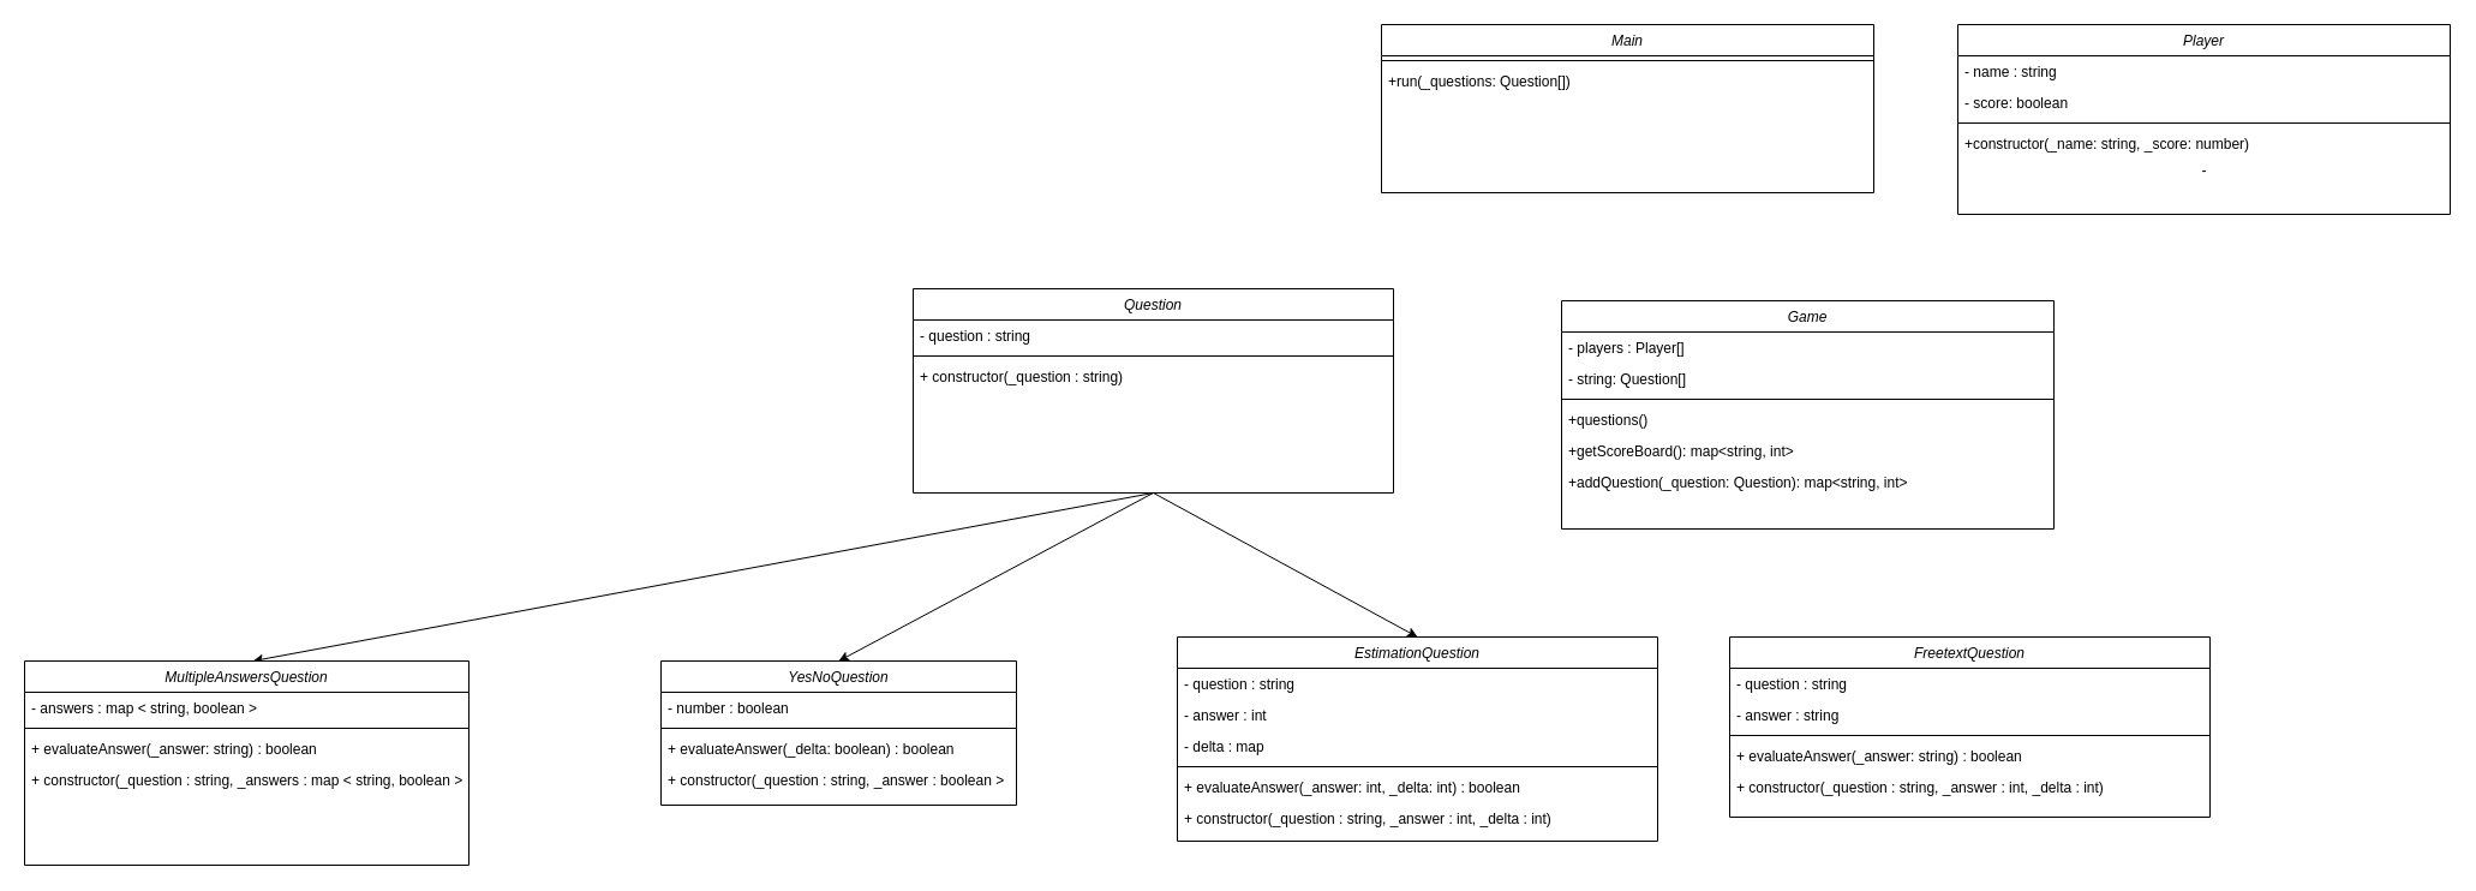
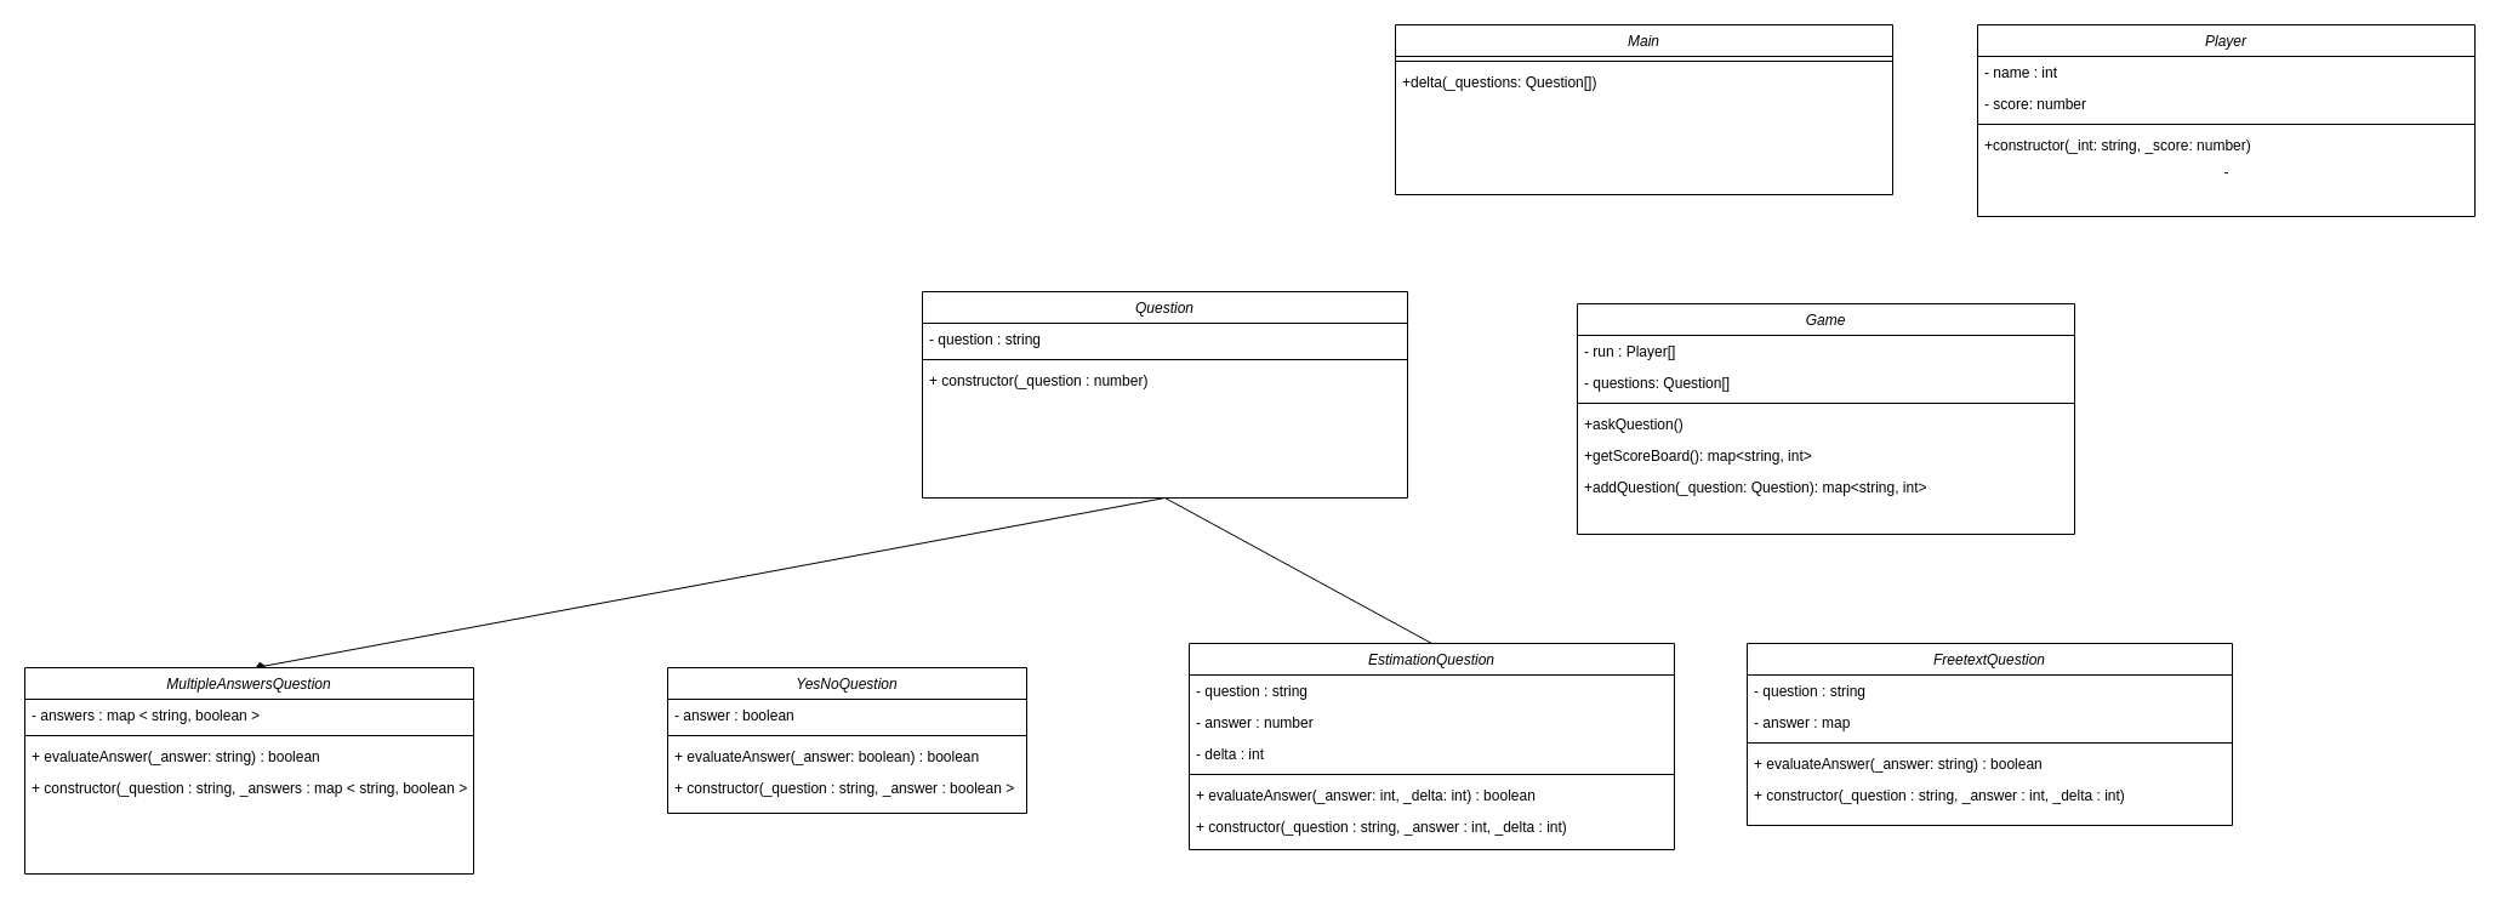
- <mxCell id="40" value="- name : string&#10;" style="text;align=left;verticalAlign=top;spacingLeft=4;spacingRight=4;overflow=hidden;rotatable=0;points=[[0,0.5],[1,0.5]];portConstraint=eastwest;" vertex="1" parent="39"><mxGeometry y="26" width="410" height="26" as="geometry" /></mxCell>
+ <mxCell id="40" value="- name : int&#10;" style="text;align=left;verticalAlign=top;spacingLeft=4;spacingRight=4;overflow=hidden;rotatable=0;points=[[0,0.5],[1,0.5]];portConstraint=eastwest;" vertex="1" parent="39"><mxGeometry y="26" width="410" height="26" as="geometry" /></mxCell>
- <mxCell id="47" value="+run(_questions: Question[])" style="text;align=left;verticalAlign=top;spacingLeft=4;spacingRight=4;overflow=hidden;rotatable=0;points=[[0,0.5],[1,0.5]];portConstraint=eastwest;" vertex="1" parent="45"><mxGeometry y="34" width="410" height="26" as="geometry" /></mxCell>
+ <mxCell id="47" value="+delta(_questions: Question[])" style="text;align=left;verticalAlign=top;spacingLeft=4;spacingRight=4;overflow=hidden;rotatable=0;points=[[0,0.5],[1,0.5]];portConstraint=eastwest;" vertex="1" parent="45"><mxGeometry y="34" width="410" height="26" as="geometry" /></mxCell>
- <mxCell id="41" value="- score: boolean&#10;&#10;" style="text;align=left;verticalAlign=top;spacingLeft=4;spacingRight=4;overflow=hidden;rotatable=0;points=[[0,0.5],[1,0.5]];portConstraint=eastwest;" vertex="1" parent="39"><mxGeometry y="52" width="410" height="26" as="geometry" /></mxCell>
+ <mxCell id="41" value="- score: number&#10;&#10;" style="text;align=left;verticalAlign=top;spacingLeft=4;spacingRight=4;overflow=hidden;rotatable=0;points=[[0,0.5],[1,0.5]];portConstraint=eastwest;" vertex="1" parent="39"><mxGeometry y="52" width="410" height="26" as="geometry" /></mxCell>
- <mxCell id="43" value="+constructor(_name: string, _score: number)" style="text;align=left;verticalAlign=top;spacingLeft=4;spacingRight=4;overflow=hidden;rotatable=0;points=[[0,0.5],[1,0.5]];portConstraint=eastwest;" vertex="1" parent="39"><mxGeometry y="86" width="410" height="26" as="geometry" /></mxCell>
+ <mxCell id="43" value="+constructor(_int: string, _score: number)" style="text;align=left;verticalAlign=top;spacingLeft=4;spacingRight=4;overflow=hidden;rotatable=0;points=[[0,0.5],[1,0.5]];portConstraint=eastwest;" vertex="1" parent="39"><mxGeometry y="86" width="410" height="26" as="geometry" /></mxCell>
- <mxCell id="33" value="- players : Player[]&#10;" style="text;align=left;verticalAlign=top;spacingLeft=4;spacingRight=4;overflow=hidden;rotatable=0;points=[[0,0.5],[1,0.5]];portConstraint=eastwest;" vertex="1" parent="32"><mxGeometry y="26" width="410" height="26" as="geometry" /></mxCell>
+ <mxCell id="33" value="- run : Player[]&#10;" style="text;align=left;verticalAlign=top;spacingLeft=4;spacingRight=4;overflow=hidden;rotatable=0;points=[[0,0.5],[1,0.5]];portConstraint=eastwest;" vertex="1" parent="32"><mxGeometry y="26" width="410" height="26" as="geometry" /></mxCell>
- <mxCell id="26" value="+ constructor(_question : string) " style="text;align=left;verticalAlign=top;spacingLeft=4;spacingRight=4;overflow=hidden;rotatable=0;points=[[0,0.5],[1,0.5]];portConstraint=eastwest;" vertex="1" parent="23"><mxGeometry y="60" width="400" height="26" as="geometry" /></mxCell>
+ <mxCell id="26" value="+ constructor(_question : number) " style="text;align=left;verticalAlign=top;spacingLeft=4;spacingRight=4;overflow=hidden;rotatable=0;points=[[0,0.5],[1,0.5]];portConstraint=eastwest;" vertex="1" parent="23"><mxGeometry y="60" width="400" height="26" as="geometry" /></mxCell>
- <mxCell id="34" value="- string: Question[]&#10;&#10;" style="text;align=left;verticalAlign=top;spacingLeft=4;spacingRight=4;overflow=hidden;rotatable=0;points=[[0,0.5],[1,0.5]];portConstraint=eastwest;" vertex="1" parent="32"><mxGeometry y="52" width="410" height="26" as="geometry" /></mxCell>
+ <mxCell id="34" value="- questions: Question[]&#10;&#10;" style="text;align=left;verticalAlign=top;spacingLeft=4;spacingRight=4;overflow=hidden;rotatable=0;points=[[0,0.5],[1,0.5]];portConstraint=eastwest;" vertex="1" parent="32"><mxGeometry y="52" width="410" height="26" as="geometry" /></mxCell>
- <mxCell id="36" value="+questions()" style="text;align=left;verticalAlign=top;spacingLeft=4;spacingRight=4;overflow=hidden;rotatable=0;points=[[0,0.5],[1,0.5]];portConstraint=eastwest;" vertex="1" parent="32"><mxGeometry y="86" width="410" height="26" as="geometry" /></mxCell>
+ <mxCell id="36" value="+askQuestion()" style="text;align=left;verticalAlign=top;spacingLeft=4;spacingRight=4;overflow=hidden;rotatable=0;points=[[0,0.5],[1,0.5]];portConstraint=eastwest;" vertex="1" parent="32"><mxGeometry y="86" width="410" height="26" as="geometry" /></mxCell>
- <mxCell id="2" value="" style="endArrow=classic;html=1;exitX=0.5;exitY=1;exitDx=0;exitDy=0;entryX=0.5;entryY=0;entryDx=0;entryDy=0;" edge="1" parent="1" source="23" target="27"><mxGeometry width="50" height="50" relative="1" as="geometry"><mxPoint x="210" y="540" as="sourcePoint" /><mxPoint x="260" y="490" as="targetPoint" /></mxGeometry></mxCell>
- <mxCell id="22" style="rounded=0;orthogonalLoop=1;jettySize=auto;html=1;exitX=0.5;exitY=1;exitDx=0;exitDy=0;entryX=0.5;entryY=0;entryDx=0;entryDy=0;" edge="1" parent="1" source="23" target="9"><mxGeometry relative="1" as="geometry" /></mxCell>
+ <mxCell id="22" style="rounded=0;orthogonalLoop=1;jettySize=auto;html=1;exitX=0.5;exitY=1;exitDx=0;exitDy=0;entryX=0.5;entryY=0;entryDx=0;entryDy=0;endArrow=none;" edge="1" parent="1" source="23" target="9"><mxGeometry relative="1" as="geometry" /></mxCell>
- <mxCell id="3" value="" style="endArrow=classic;html=1;entryX=0.514;entryY=0;entryDx=0;entryDy=0;entryPerimeter=0;exitX=0.5;exitY=1;exitDx=0;exitDy=0;" edge="1" parent="1" source="23" target="4"><mxGeometry width="50" height="50" relative="1" as="geometry"><mxPoint x="340" y="440" as="sourcePoint" /><mxPoint x="260" y="490" as="targetPoint" /></mxGeometry></mxCell>
+ <mxCell id="3" value="" style="endArrow=diamond;html=1;entryX=0.514;entryY=0;entryDx=0;entryDy=0;entryPerimeter=0;exitX=0.5;exitY=1;exitDx=0;exitDy=0;" edge="1" parent="1" source="23" target="4"><mxGeometry width="50" height="50" relative="1" as="geometry"><mxPoint x="340" y="440" as="sourcePoint" /><mxPoint x="260" y="490" as="targetPoint" /></mxGeometry></mxCell>
- <mxCell id="28" value="- number : boolean" style="text;align=left;verticalAlign=top;spacingLeft=4;spacingRight=4;overflow=hidden;rotatable=0;points=[[0,0.5],[1,0.5]];portConstraint=eastwest;rounded=0;shadow=0;html=0;" vertex="1" parent="27"><mxGeometry y="26" width="296" height="26" as="geometry" /></mxCell>
+ <mxCell id="28" value="- answer : boolean" style="text;align=left;verticalAlign=top;spacingLeft=4;spacingRight=4;overflow=hidden;rotatable=0;points=[[0,0.5],[1,0.5]];portConstraint=eastwest;rounded=0;shadow=0;html=0;" vertex="1" parent="27"><mxGeometry y="26" width="296" height="26" as="geometry" /></mxCell>
- <mxCell id="11" value="- answer : int" style="text;align=left;verticalAlign=top;spacingLeft=4;spacingRight=4;overflow=hidden;rotatable=0;points=[[0,0.5],[1,0.5]];portConstraint=eastwest;rounded=0;shadow=0;html=0;" vertex="1" parent="9"><mxGeometry y="52" width="400" height="26" as="geometry" /></mxCell>
+ <mxCell id="11" value="- answer : number" style="text;align=left;verticalAlign=top;spacingLeft=4;spacingRight=4;overflow=hidden;rotatable=0;points=[[0,0.5],[1,0.5]];portConstraint=eastwest;rounded=0;shadow=0;html=0;" vertex="1" parent="9"><mxGeometry y="52" width="400" height="26" as="geometry" /></mxCell>
- <mxCell id="18" value="- answer : string" style="text;align=left;verticalAlign=top;spacingLeft=4;spacingRight=4;overflow=hidden;rotatable=0;points=[[0,0.5],[1,0.5]];portConstraint=eastwest;rounded=0;shadow=0;html=0;" vertex="1" parent="16"><mxGeometry y="52" width="400" height="26" as="geometry" /></mxCell>
+ <mxCell id="18" value="- answer : map" style="text;align=left;verticalAlign=top;spacingLeft=4;spacingRight=4;overflow=hidden;rotatable=0;points=[[0,0.5],[1,0.5]];portConstraint=eastwest;rounded=0;shadow=0;html=0;" vertex="1" parent="16"><mxGeometry y="52" width="400" height="26" as="geometry" /></mxCell>
- <mxCell id="12" value="- delta : map" style="text;align=left;verticalAlign=top;spacingLeft=4;spacingRight=4;overflow=hidden;rotatable=0;points=[[0,0.5],[1,0.5]];portConstraint=eastwest;rounded=0;shadow=0;html=0;" vertex="1" parent="9"><mxGeometry y="78" width="400" height="26" as="geometry" /></mxCell>
+ <mxCell id="12" value="- delta : int" style="text;align=left;verticalAlign=top;spacingLeft=4;spacingRight=4;overflow=hidden;rotatable=0;points=[[0,0.5],[1,0.5]];portConstraint=eastwest;rounded=0;shadow=0;html=0;" vertex="1" parent="9"><mxGeometry y="78" width="400" height="26" as="geometry" /></mxCell>
- <mxCell id="30" value="+ evaluateAnswer(_delta: boolean) : boolean" style="text;align=left;verticalAlign=top;spacingLeft=4;spacingRight=4;overflow=hidden;rotatable=0;points=[[0,0.5],[1,0.5]];portConstraint=eastwest;" vertex="1" parent="27"><mxGeometry y="60" width="296" height="26" as="geometry" /></mxCell>
+ <mxCell id="30" value="+ evaluateAnswer(_answer: boolean) : boolean" style="text;align=left;verticalAlign=top;spacingLeft=4;spacingRight=4;overflow=hidden;rotatable=0;points=[[0,0.5],[1,0.5]];portConstraint=eastwest;" vertex="1" parent="27"><mxGeometry y="60" width="296" height="26" as="geometry" /></mxCell>
